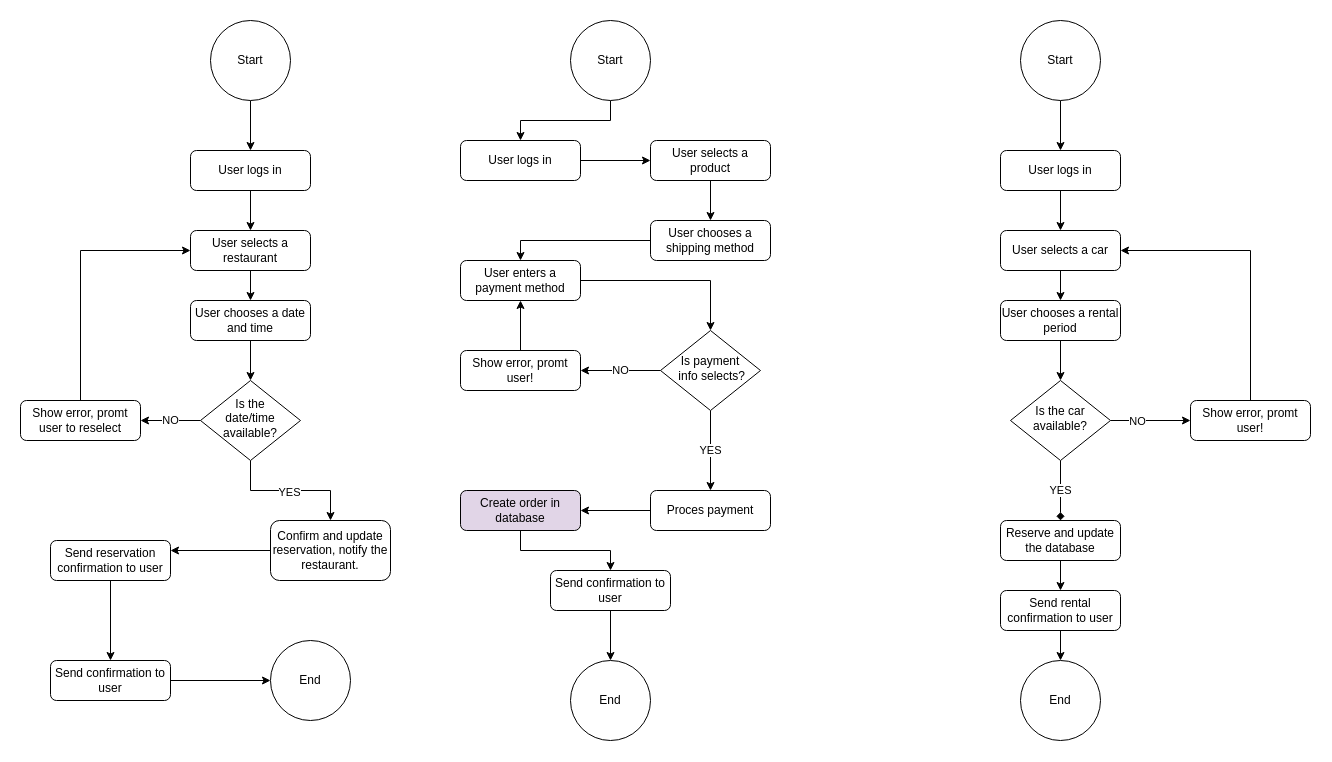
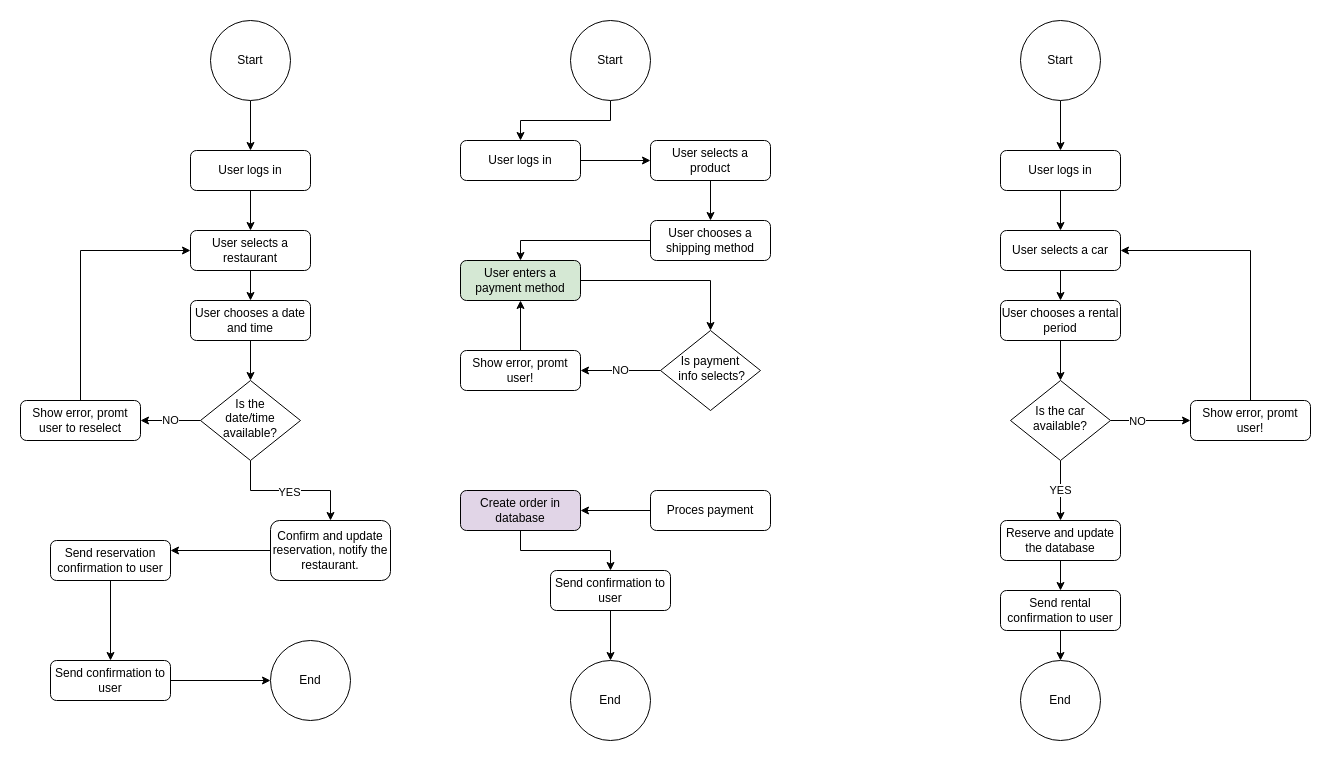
- <mxCell id="24" value="User enters a payment method" style="rounded=1;whiteSpace=wrap;html=1;fontSize=12;glass=0;strokeWidth=1;shadow=0;" parent="1" vertex="1"><mxGeometry x="460" y="260" width="120" height="40" as="geometry" /></mxCell>
+ <mxCell id="24" value="User enters a payment method" style="rounded=1;whiteSpace=wrap;html=1;fontSize=12;glass=0;strokeWidth=1;shadow=0;fillColor=#d5e8d4;" parent="1" vertex="1"><mxGeometry x="460" y="260" width="120" height="40" as="geometry" /></mxCell>
- <mxCell id="7" style="edgeStyle=orthogonalEdgeStyle;rounded=0;orthogonalLoop=1;jettySize=auto;html=1;entryX=0.5;entryY=0;entryDx=0;entryDy=0;" parent="1" source="9" target="11" edge="1"><mxGeometry relative="1" as="geometry" /></mxCell>
- <mxCell id="8" value="YES" style="edgeLabel;html=1;align=center;verticalAlign=middle;resizable=0;points=[];" parent="7" vertex="1" connectable="0"><mxGeometry x="-0.035" y="-1" relative="1" as="geometry"><mxPoint as="offset" /></mxGeometry></mxCell>
- <mxCell id="50" style="edgeStyle=orthogonalEdgeStyle;rounded=0;orthogonalLoop=1;jettySize=auto;html=1;entryX=0.5;entryY=0;entryDx=0;entryDy=0;endArrow=diamond;" parent="1" source="54" target="56" edge="1"><mxGeometry relative="1" as="geometry" /></mxCell>
+ <mxCell id="50" style="edgeStyle=orthogonalEdgeStyle;rounded=0;orthogonalLoop=1;jettySize=auto;html=1;entryX=0.5;entryY=0;entryDx=0;entryDy=0;" parent="1" source="54" target="56" edge="1"><mxGeometry relative="1" as="geometry" /></mxCell>
